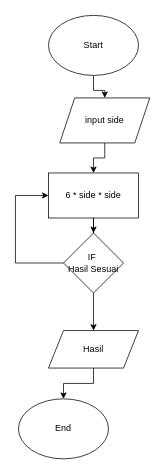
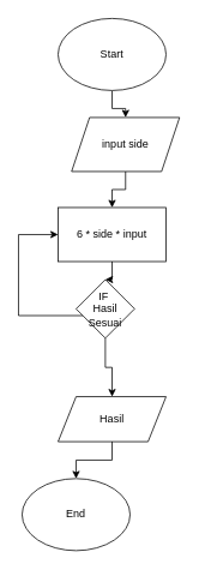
- <mxCell id="6" value="6 * side * side" style="rounded=0;whiteSpace=wrap;html=1;" vertex="1" parent="1"><mxGeometry x="64" y="230" width="120" height="60" as="geometry" /></mxCell>
+ <mxCell id="6" value="6 * side * input" style="rounded=0;whiteSpace=wrap;html=1;" vertex="1" parent="1"><mxGeometry x="64" y="230" width="120" height="60" as="geometry" /></mxCell>
- <mxCell id="13" value="IF&amp;nbsp;&lt;br&gt;Hasil Sesuai" style="rhombus;whiteSpace=wrap;html=1;" vertex="1" parent="1"><mxGeometry x="84" y="310" width="80" height="80" as="geometry" /></mxCell>
+ <mxCell id="13" value="IF&amp;nbsp;&lt;br&gt;Hasil Sesuai" style="rhombus;whiteSpace=wrap;html=1;" vertex="1" parent="1"><mxGeometry x="84" y="310" width="65" height="65" as="geometry" /></mxCell>
